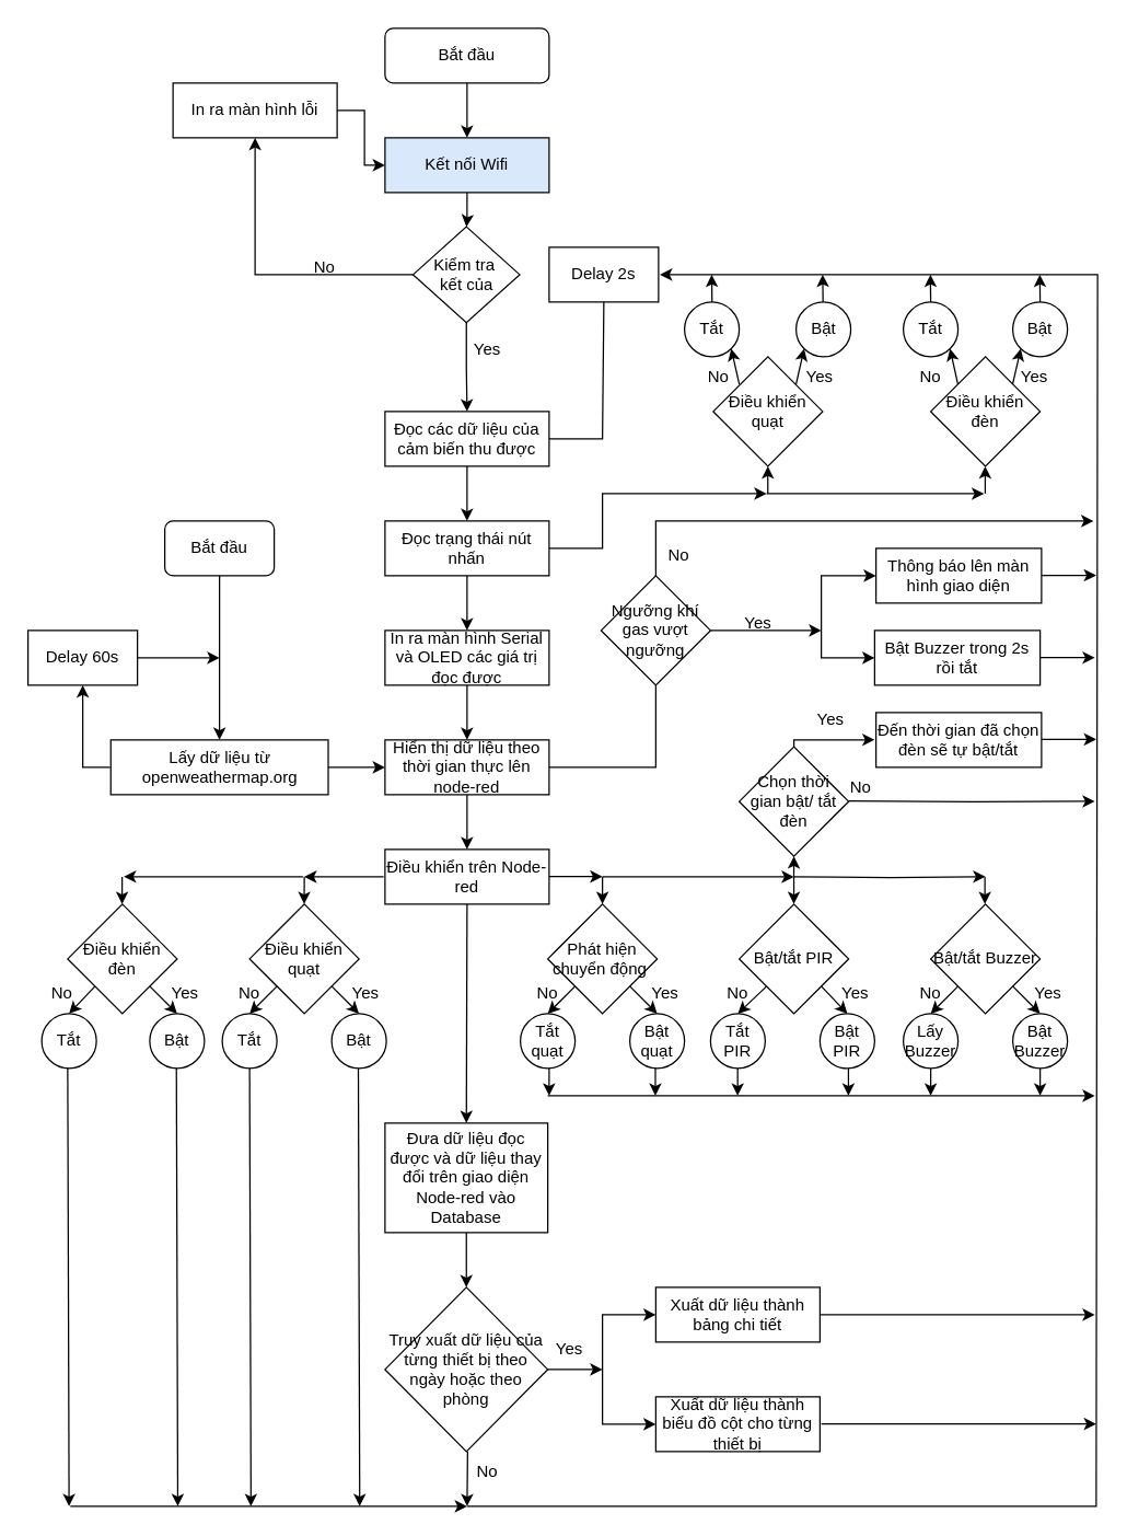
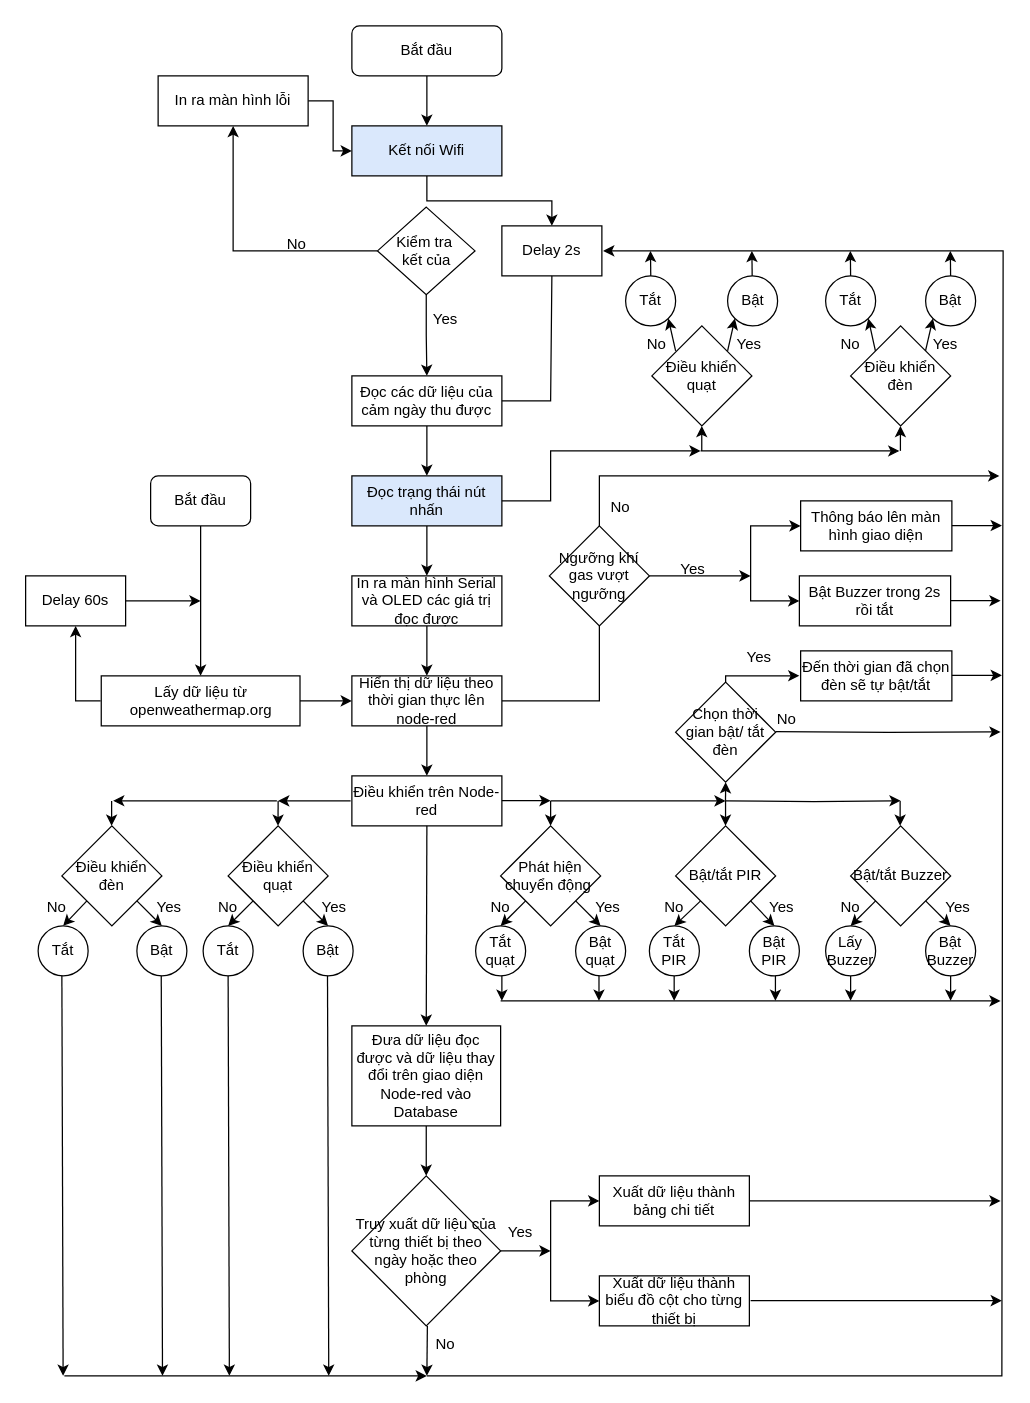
- <mxCell id="4" value="" style="edgeStyle=orthogonalEdgeStyle;rounded=0;orthogonalLoop=1;jettySize=auto;html=1;" parent="1" source="5" target="8" edge="1"><mxGeometry relative="1" as="geometry" /></mxCell>
+ <mxCell id="4" value="" style="edgeStyle=orthogonalEdgeStyle;rounded=0;orthogonalLoop=1;jettySize=auto;html=1;" parent="1" source="5" target="31" edge="1"><mxGeometry relative="1" as="geometry" /></mxCell>
- <mxCell id="12" value="Đọc các dữ liệu của cảm biến thu được" style="rounded=0;whiteSpace=wrap;html=1;" parent="1" vertex="1"><mxGeometry x="281" y="300" width="120" height="40" as="geometry" /></mxCell>
+ <mxCell id="12" value="Đọc các dữ liệu của cảm ngày thu được" style="rounded=0;whiteSpace=wrap;html=1;" parent="1" vertex="1"><mxGeometry x="281" y="300" width="120" height="40" as="geometry" /></mxCell>
- <mxCell id="21" value="Đọc trạng thái nút nhấn" style="rounded=0;whiteSpace=wrap;html=1;" parent="1" vertex="1"><mxGeometry x="281" y="380" width="120" height="40" as="geometry" /></mxCell>
+ <mxCell id="21" value="Đọc trạng thái nút nhấn" style="rounded=0;whiteSpace=wrap;html=1;fillColor=#dae8fc;" parent="1" vertex="1"><mxGeometry x="281" y="380" width="120" height="40" as="geometry" /></mxCell>
